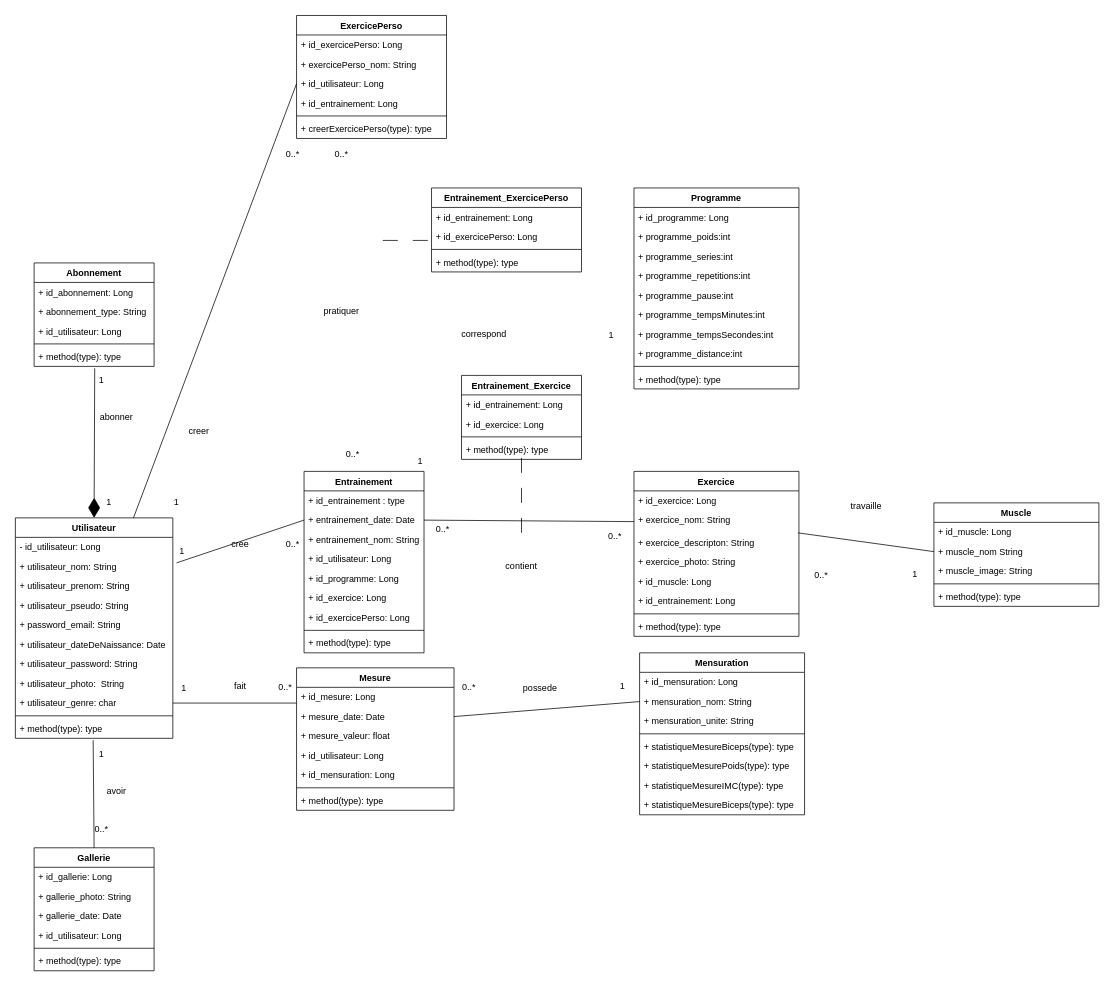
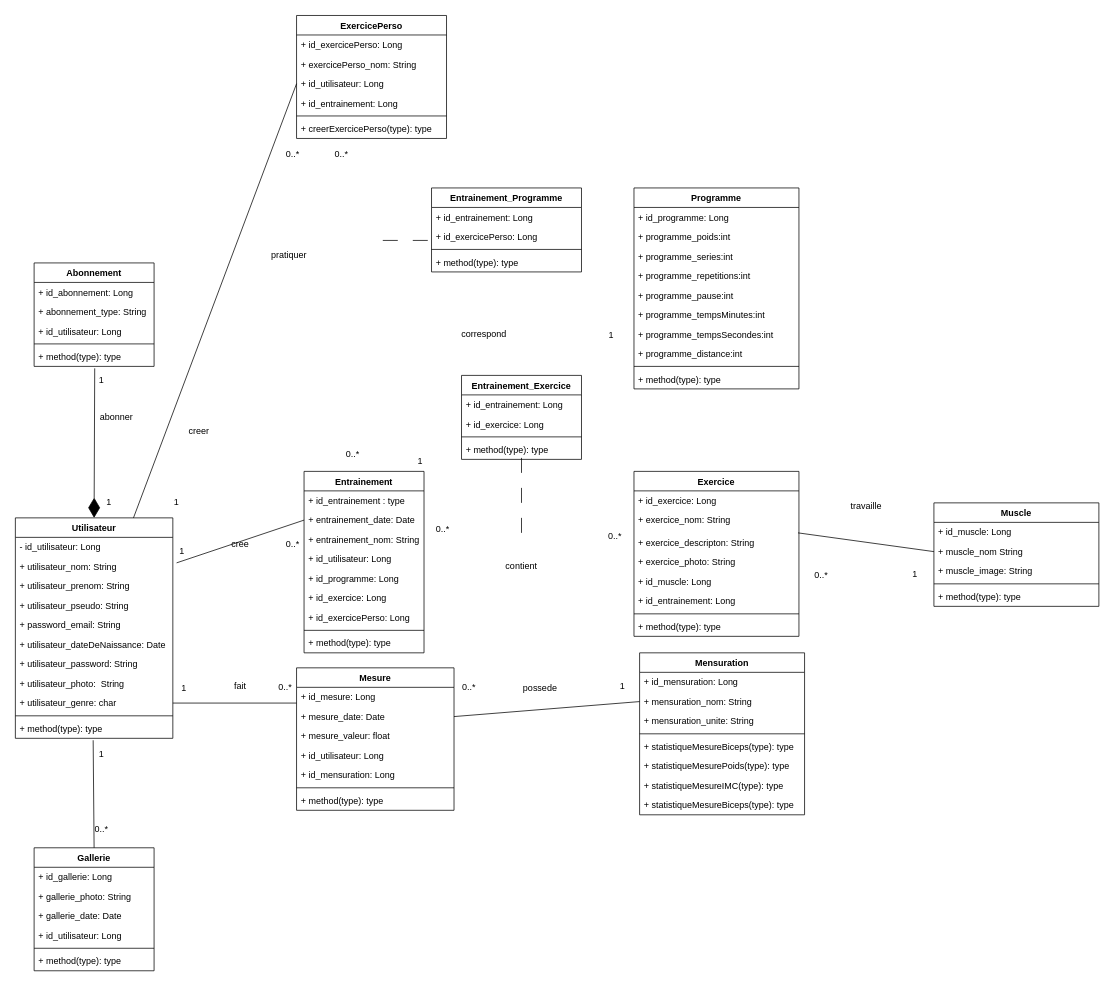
- <mxCell id="128" value="Entrainement_ExercicePerso" style="swimlane;fontStyle=1;align=center;verticalAlign=top;childLayout=stackLayout;horizontal=1;startSize=26;horizontalStack=0;resizeParent=1;resizeParentMax=0;resizeLast=0;collapsible=1;marginBottom=0;" parent="1" vertex="1"><mxGeometry x="575" y="250" width="200" height="112" as="geometry" /></mxCell>
+ <mxCell id="128" value="Entrainement_Programme" style="swimlane;fontStyle=1;align=center;verticalAlign=top;childLayout=stackLayout;horizontal=1;startSize=26;horizontalStack=0;resizeParent=1;resizeParentMax=0;resizeLast=0;collapsible=1;marginBottom=0;" parent="1" vertex="1"><mxGeometry x="575" y="250" width="200" height="112" as="geometry" /></mxCell>
- <mxCell id="123" value="pratiquer" style="text;html=1;strokeColor=none;fillColor=none;align=center;verticalAlign=middle;whiteSpace=wrap;rounded=0;" parent="1" vertex="1"><mxGeometry x="425" y="400" width="60" height="30" as="geometry" /></mxCell>
+ <mxCell id="123" value="pratiquer" style="text;html=1;strokeColor=none;fillColor=none;align=center;verticalAlign=middle;whiteSpace=wrap;rounded=0;" parent="1" vertex="1"><mxGeometry x="355" y="325" width="60" height="30" as="geometry" /></mxCell>
- <mxCell id="78" value="" style="endArrow=none;html=1;rounded=0;entryX=0;entryY=0.5;entryDx=0;entryDy=0;exitX=1;exitY=0.5;exitDx=0;exitDy=0;" parent="1" source="70" target="60" edge="1"><mxGeometry width="50" height="50" relative="1" as="geometry"><mxPoint x="575" y="840" as="sourcePoint" /><mxPoint x="625" y="790" as="targetPoint" /></mxGeometry></mxCell>
- <mxCell id="43" value="avoir" style="text;html=1;strokeColor=none;fillColor=none;align=center;verticalAlign=middle;whiteSpace=wrap;rounded=0;" parent="1" vertex="1"><mxGeometry x="125" y="1040" width="60" height="30" as="geometry" /></mxCell>
